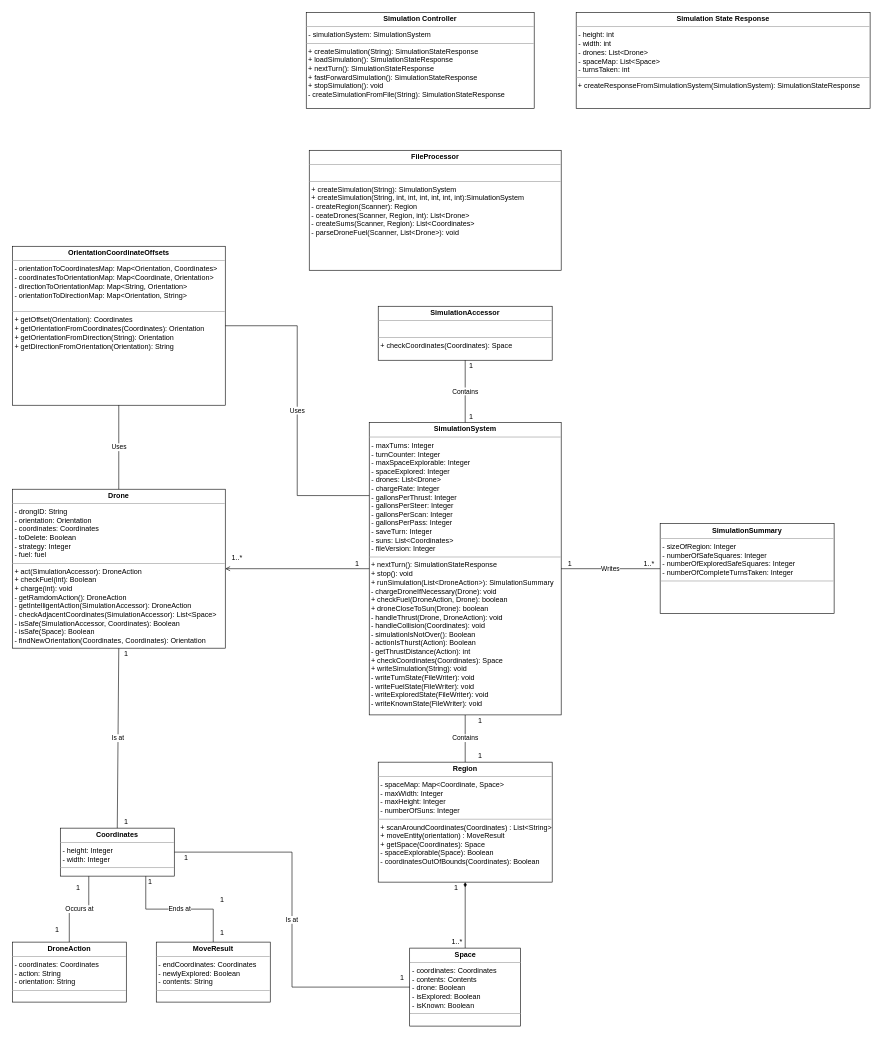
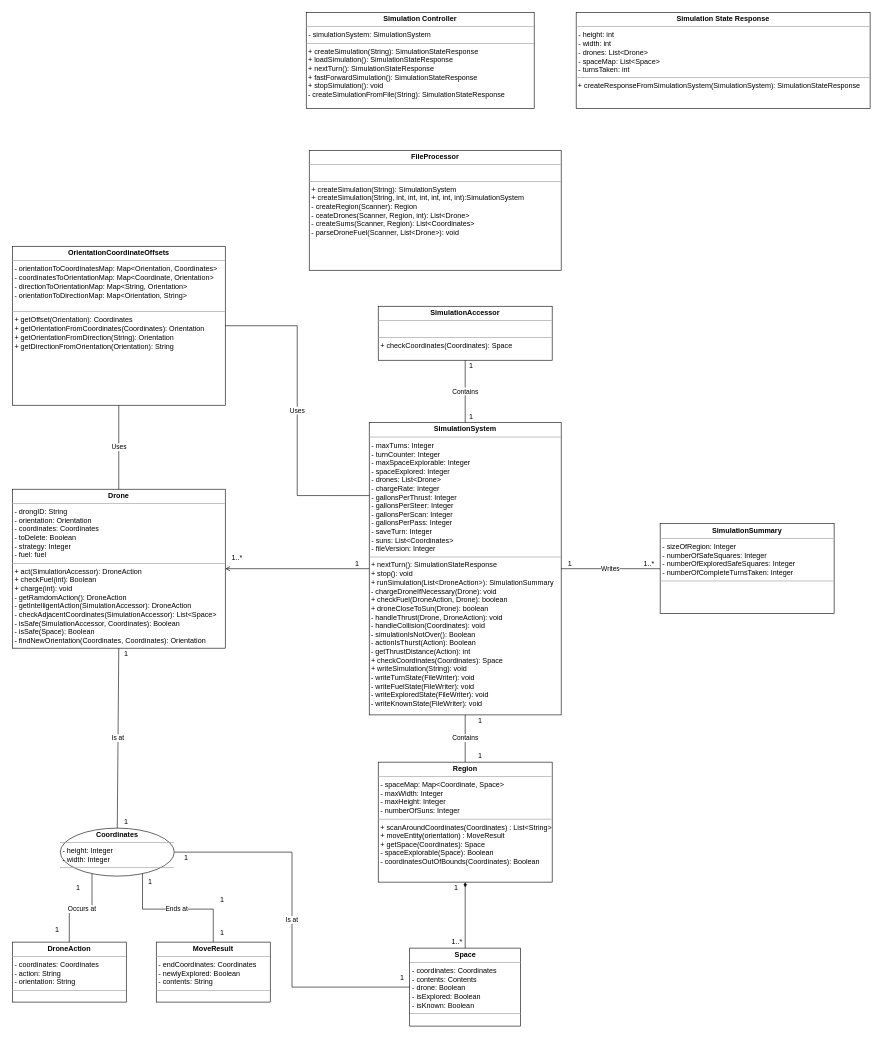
- <mxCell id="12" value="&lt;p style=&quot;margin: 0px ; margin-top: 4px ; text-align: center&quot;&gt;&lt;b&gt;Coordinates&lt;/b&gt;&lt;/p&gt;&lt;hr size=&quot;1&quot;&gt;&lt;p style=&quot;margin: 0px ; margin-left: 4px&quot;&gt;- height: Integer&lt;/p&gt;&lt;p style=&quot;margin: 0px ; margin-left: 4px&quot;&gt;- width: Integer&lt;/p&gt;&lt;hr size=&quot;1&quot;&gt;&lt;p style=&quot;margin: 0px ; margin-left: 4px&quot;&gt;&lt;br&gt;&lt;/p&gt;" style="verticalAlign=top;align=left;overflow=fill;fontSize=12;fontFamily=Helvetica;html=1;rounded=0;shadow=0;comic=0;labelBackgroundColor=none;strokeWidth=1" parent="1" vertex="1"><mxGeometry x="100" y="1380" width="190" height="80" as="geometry" /></mxCell>
+ <mxCell id="12" value="&lt;p style=&quot;margin: 0px ; margin-top: 4px ; text-align: center&quot;&gt;&lt;b&gt;Coordinates&lt;/b&gt;&lt;/p&gt;&lt;hr size=&quot;1&quot;&gt;&lt;p style=&quot;margin: 0px ; margin-left: 4px&quot;&gt;- height: Integer&lt;/p&gt;&lt;p style=&quot;margin: 0px ; margin-left: 4px&quot;&gt;- width: Integer&lt;/p&gt;&lt;hr size=&quot;1&quot;&gt;&lt;p style=&quot;margin: 0px ; margin-left: 4px&quot;&gt;&lt;br&gt;&lt;/p&gt;" style="ellipse;verticalAlign=top;align=left;overflow=fill;fontSize=12;fontFamily=Helvetica;html=1;shadow=0;comic=0;labelBackgroundColor=none;strokeWidth=1;" parent="1" vertex="1"><mxGeometry x="100" y="1380" width="190" height="80" as="geometry" /></mxCell>
